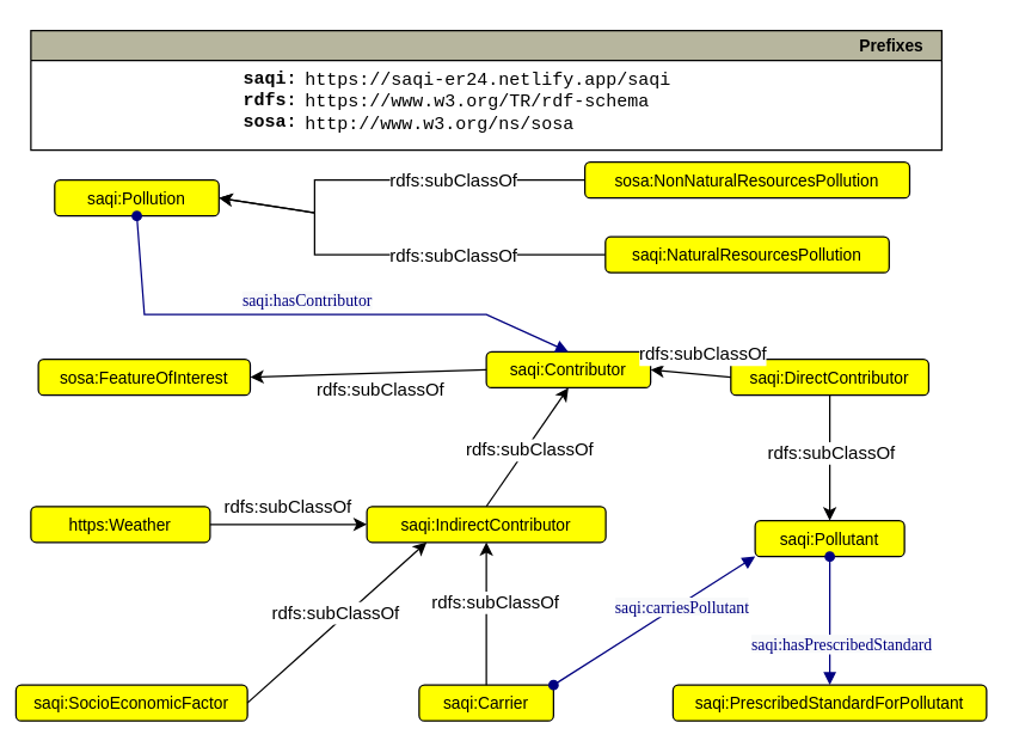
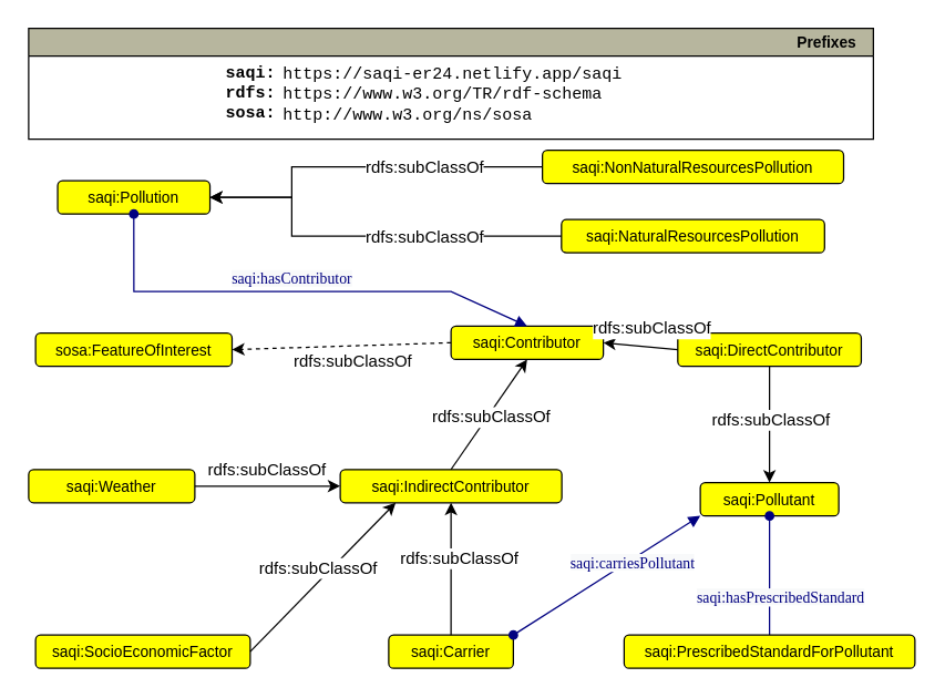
- <mxCell id="30" value="sosa:NonNaturalResourcesPollution" style="graphMlID=n4;shape=rect;rounded=1;arcsize=30;fillColor=#ffff00;strokeColor=#000000;strokeWidth=1.0;fontSize=11;" parent="1" vertex="1"><mxGeometry x="391" y="108" width="217.5" height="24" as="geometry" /></mxCell>
+ <mxCell id="30" value="saqi:NonNaturalResourcesPollution" style="graphMlID=n4;shape=rect;rounded=1;arcsize=30;fillColor=#ffff00;strokeColor=#000000;strokeWidth=1.0;fontSize=11;" parent="1" vertex="1"><mxGeometry x="391" y="108" width="217.5" height="24" as="geometry" /></mxCell>
- <mxCell id="26" value="saqi:Pollution" style="graphMlID=n4;shape=rect;rounded=1;arcsize=30;fillColor=#ffff00;strokeColor=#000000;strokeWidth=1.0;fontSize=11;" parent="1" vertex="1"><mxGeometry x="35.94" y="120" width="110" height="24" as="geometry" /></mxCell>
+ <mxCell id="26" value="saqi:Pollution" style="graphMlID=n4;shape=rect;rounded=1;arcsize=30;fillColor=#ffff00;strokeColor=#000000;strokeWidth=1.0;fontSize=11;" parent="1" vertex="1"><mxGeometry x="40.94" y="130" width="110" height="24" as="geometry" /></mxCell>
- <mxCell id="35" value="" style="endArrow=classic;html=1;textDirection=ltr;fontSize=11;strokeWidth=1;exitX=0;exitY=0.5;exitDx=0;exitDy=0;startArrow=none;startFill=0;endFill=1;entryX=1;entryY=0.5;entryDx=0;entryDy=0;" parent="1" source="2" target="34" edge="1"><mxGeometry width="50" height="50" relative="1" as="geometry"><mxPoint x="390" y="270.5" as="sourcePoint" /><mxPoint x="499" y="270.5" as="targetPoint" /></mxGeometry></mxCell>
+ <mxCell id="35" value="" style="endArrow=classic;html=1;textDirection=ltr;fontSize=11;strokeWidth=1;exitX=0;exitY=0.5;exitDx=0;exitDy=0;startArrow=none;startFill=0;endFill=1;entryX=1;entryY=0.5;entryDx=0;entryDy=0;dashed=1;" parent="1" source="2" target="34" edge="1"><mxGeometry width="50" height="50" relative="1" as="geometry"><mxPoint x="390" y="270.5" as="sourcePoint" /><mxPoint x="499" y="270.5" as="targetPoint" /></mxGeometry></mxCell>
- <mxCell id="21" value="https:Weather" style="graphMlID=n4;shape=rect;rounded=1;arcsize=30;fillColor=#ffff00;strokeColor=#000000;strokeWidth=1.0;fontSize=11;" parent="1" vertex="1"><mxGeometry x="20" y="338.5" width="120" height="24" as="geometry" /></mxCell>
+ <mxCell id="21" value="saqi:Weather" style="graphMlID=n4;shape=rect;rounded=1;arcsize=30;fillColor=#ffff00;strokeColor=#000000;strokeWidth=1.0;fontSize=11;" parent="1" vertex="1"><mxGeometry x="20" y="338.5" width="120" height="24" as="geometry" /></mxCell>
- <mxCell id="24" value="" style="graphMlID=e0;rounded=0;endArrow=block;strokeColor=#000080;strokeWidth=1.0;startArrow=oval;startFill=1;endFill=1;fontSize=11;fontColor=#000080;entryX=0.5;entryY=0;entryDx=0;entryDy=0;exitX=0.5;exitY=1;exitDx=0;exitDy=0;" parent="1" source="15" target="33" edge="1"><mxGeometry relative="1" as="geometry"><mxPoint x="615" y="190" as="sourcePoint" /><mxPoint x="785" y="188" as="targetPoint" /></mxGeometry></mxCell>
+ <mxCell id="24" value="" style="graphMlID=e0;rounded=0;endArrow=none;strokeColor=#000080;strokeWidth=1.0;startArrow=oval;startFill=1;endFill=1;fontSize=11;fontColor=#000080;entryX=0.5;entryY=0;entryDx=0;entryDy=0;exitX=0.5;exitY=1;exitDx=0;exitDy=0;" parent="1" source="15" target="33" edge="1"><mxGeometry relative="1" as="geometry"><mxPoint x="615" y="190" as="sourcePoint" /><mxPoint x="785" y="188" as="targetPoint" /></mxGeometry></mxCell>
- <mxCell id="18" value="saqi:SocioEconomicFactor" style="graphMlID=n4;shape=rect;rounded=1;arcsize=30;fillColor=#ffff00;strokeColor=#000000;strokeWidth=1.0;fontSize=11;" parent="1" vertex="1"><mxGeometry x="10" y="458" width="155" height="24" as="geometry" /></mxCell>
+ <mxCell id="18" value="saqi:SocioEconomicFactor" style="graphMlID=n4;shape=rect;rounded=1;arcsize=30;fillColor=#ffff00;strokeColor=#000000;strokeWidth=1.0;fontSize=11;" parent="1" vertex="1"><mxGeometry x="25" y="458" width="155" height="24" as="geometry" /></mxCell>
